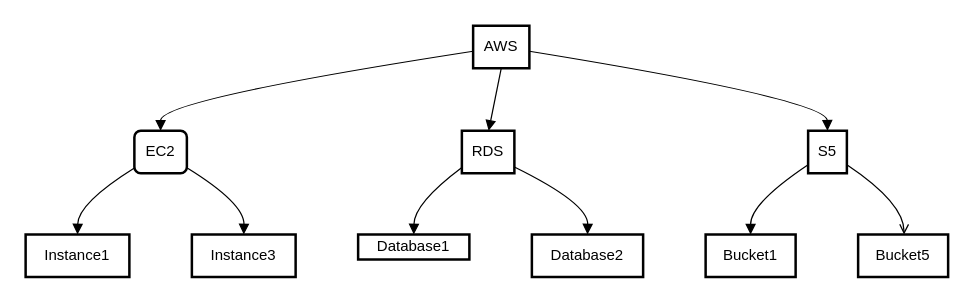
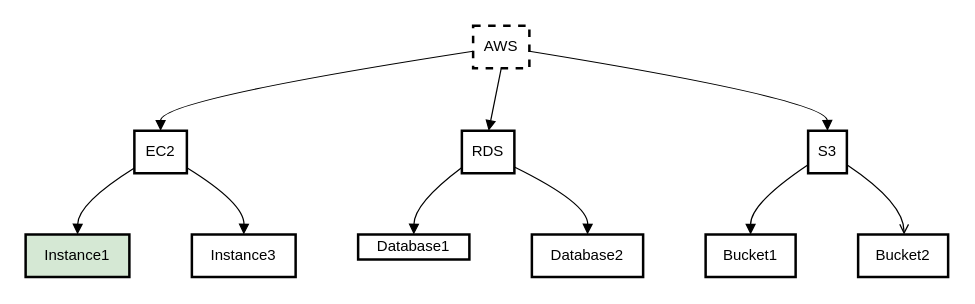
- <mxCell id="2" value="AWS" style="whiteSpace=wrap;strokeWidth=2;" vertex="1" parent="1"><mxGeometry x="378" width="45" height="34" as="geometry" y="20" /></mxCell>
+ <mxCell id="2" value="AWS" style="whiteSpace=wrap;strokeWidth=2;dashed=1;" vertex="1" parent="1"><mxGeometry x="378" width="45" height="34" as="geometry" y="20" /></mxCell>
- <mxCell id="3" value="EC2" style="whiteSpace=wrap;strokeWidth=2;rounded=1;" vertex="1" parent="1"><mxGeometry x="107" y="104" width="42" height="34" as="geometry" /></mxCell>
+ <mxCell id="3" value="EC2" style="whiteSpace=wrap;strokeWidth=2;" vertex="1" parent="1"><mxGeometry x="107" y="104" width="42" height="34" as="geometry" /></mxCell>
- <mxCell id="5" value="S5" style="whiteSpace=wrap;strokeWidth=2;" vertex="1" parent="1"><mxGeometry x="646" y="104" width="31" height="34" as="geometry" /></mxCell>
+ <mxCell id="5" value="S3" style="whiteSpace=wrap;strokeWidth=2;" vertex="1" parent="1"><mxGeometry x="646" y="104" width="31" height="34" as="geometry" /></mxCell>
- <mxCell id="6" value="Instance1" style="whiteSpace=wrap;strokeWidth=2;" vertex="1" parent="1"><mxGeometry y="187" width="83" height="34" as="geometry" x="20" /></mxCell>
+ <mxCell id="6" value="Instance1" style="whiteSpace=wrap;strokeWidth=2;fillColor=#d5e8d4;" vertex="1" parent="1"><mxGeometry y="187" width="83" height="34" as="geometry" x="20" /></mxCell>
- <mxCell id="11" value="Bucket5" style="whiteSpace=wrap;strokeWidth=2;" vertex="1" parent="1"><mxGeometry x="686" y="187" width="72" height="34" as="geometry" /></mxCell>
+ <mxCell id="11" value="Bucket2" style="whiteSpace=wrap;strokeWidth=2;" vertex="1" parent="1"><mxGeometry x="686" y="187" width="72" height="34" as="geometry" /></mxCell>
